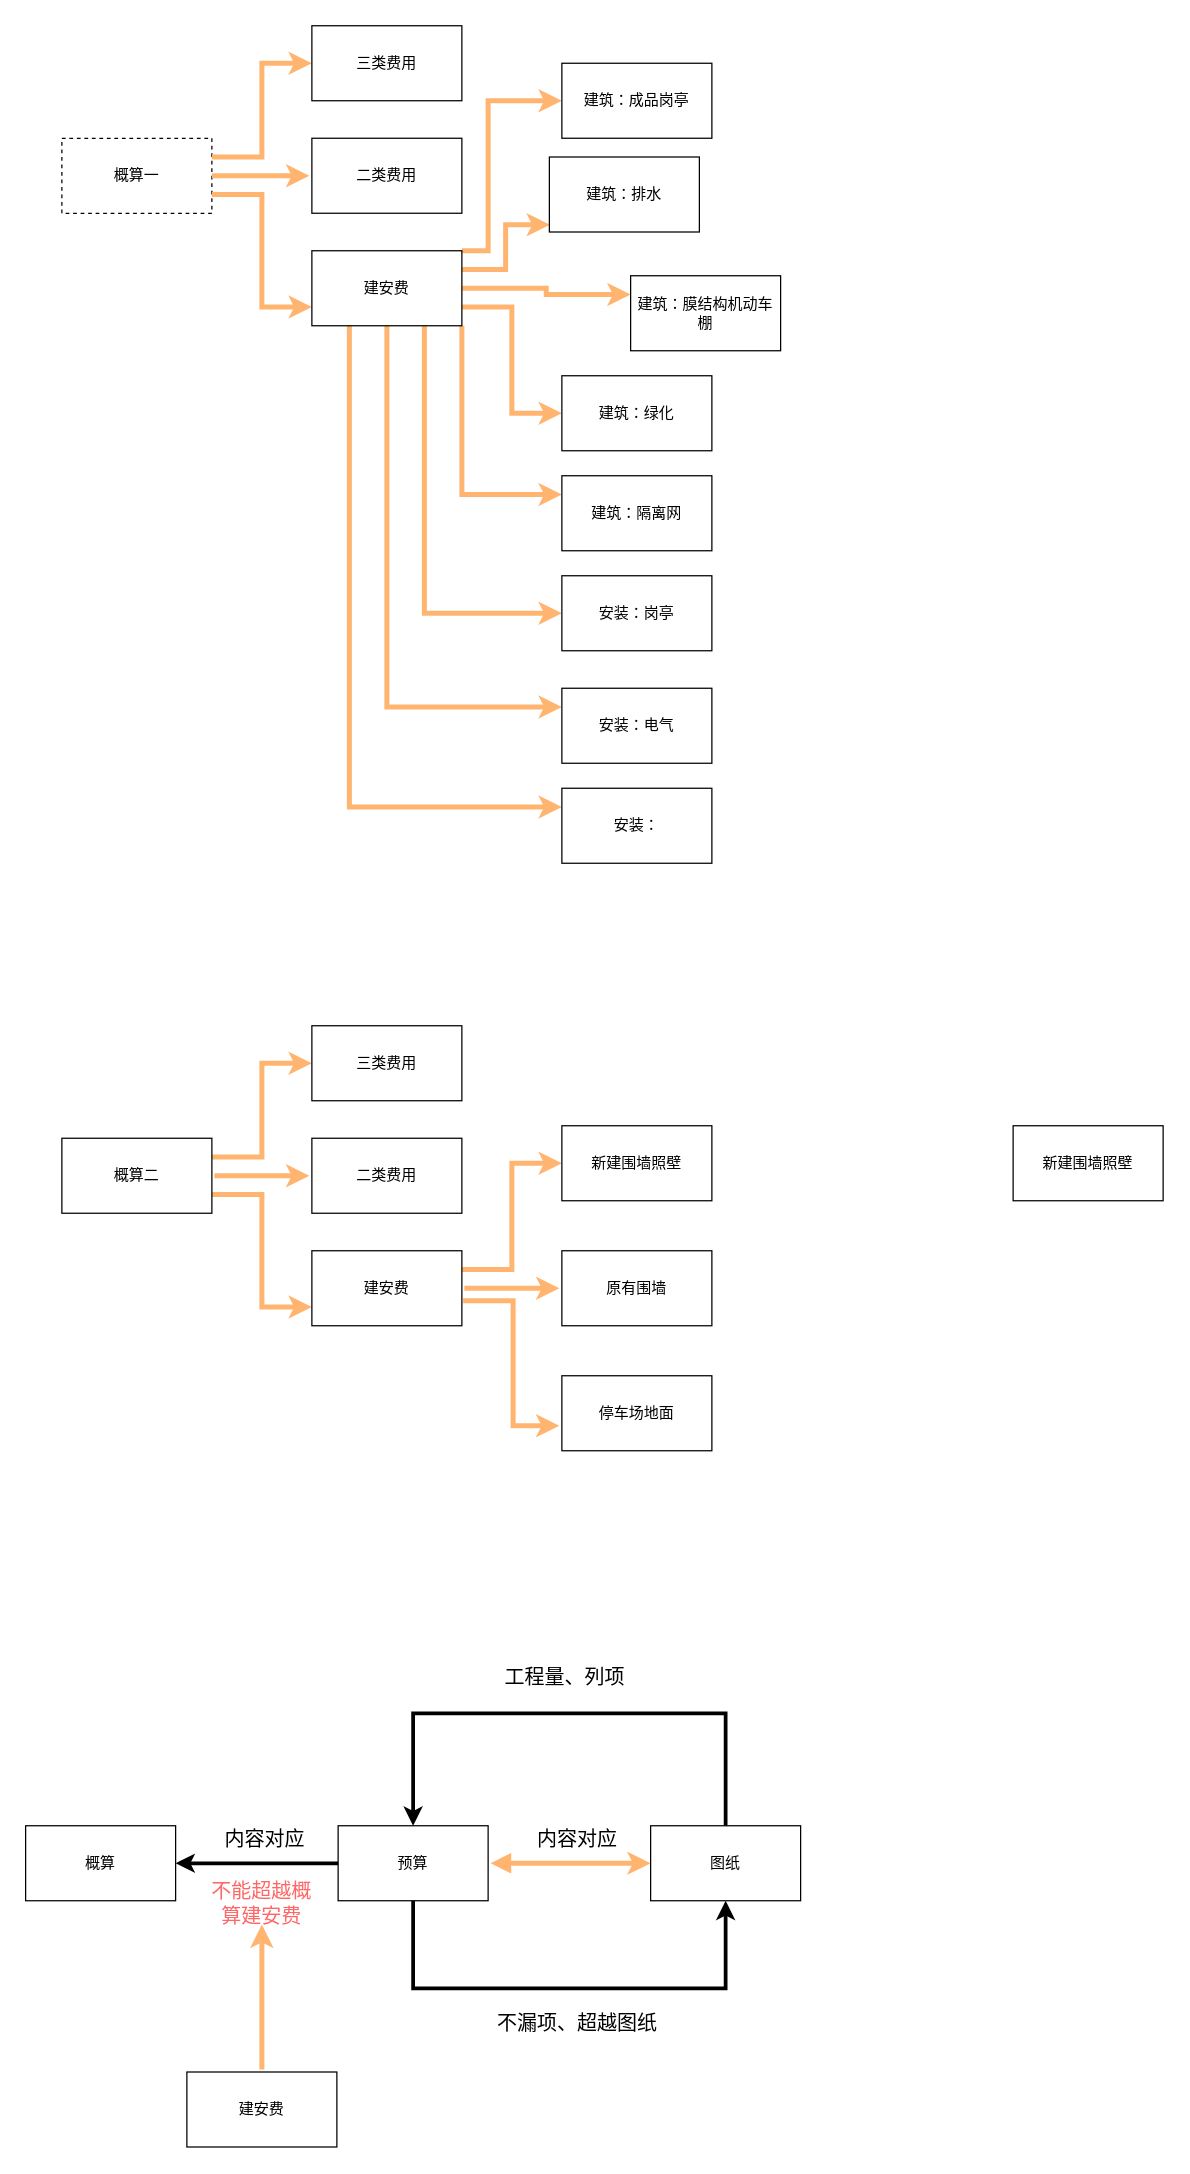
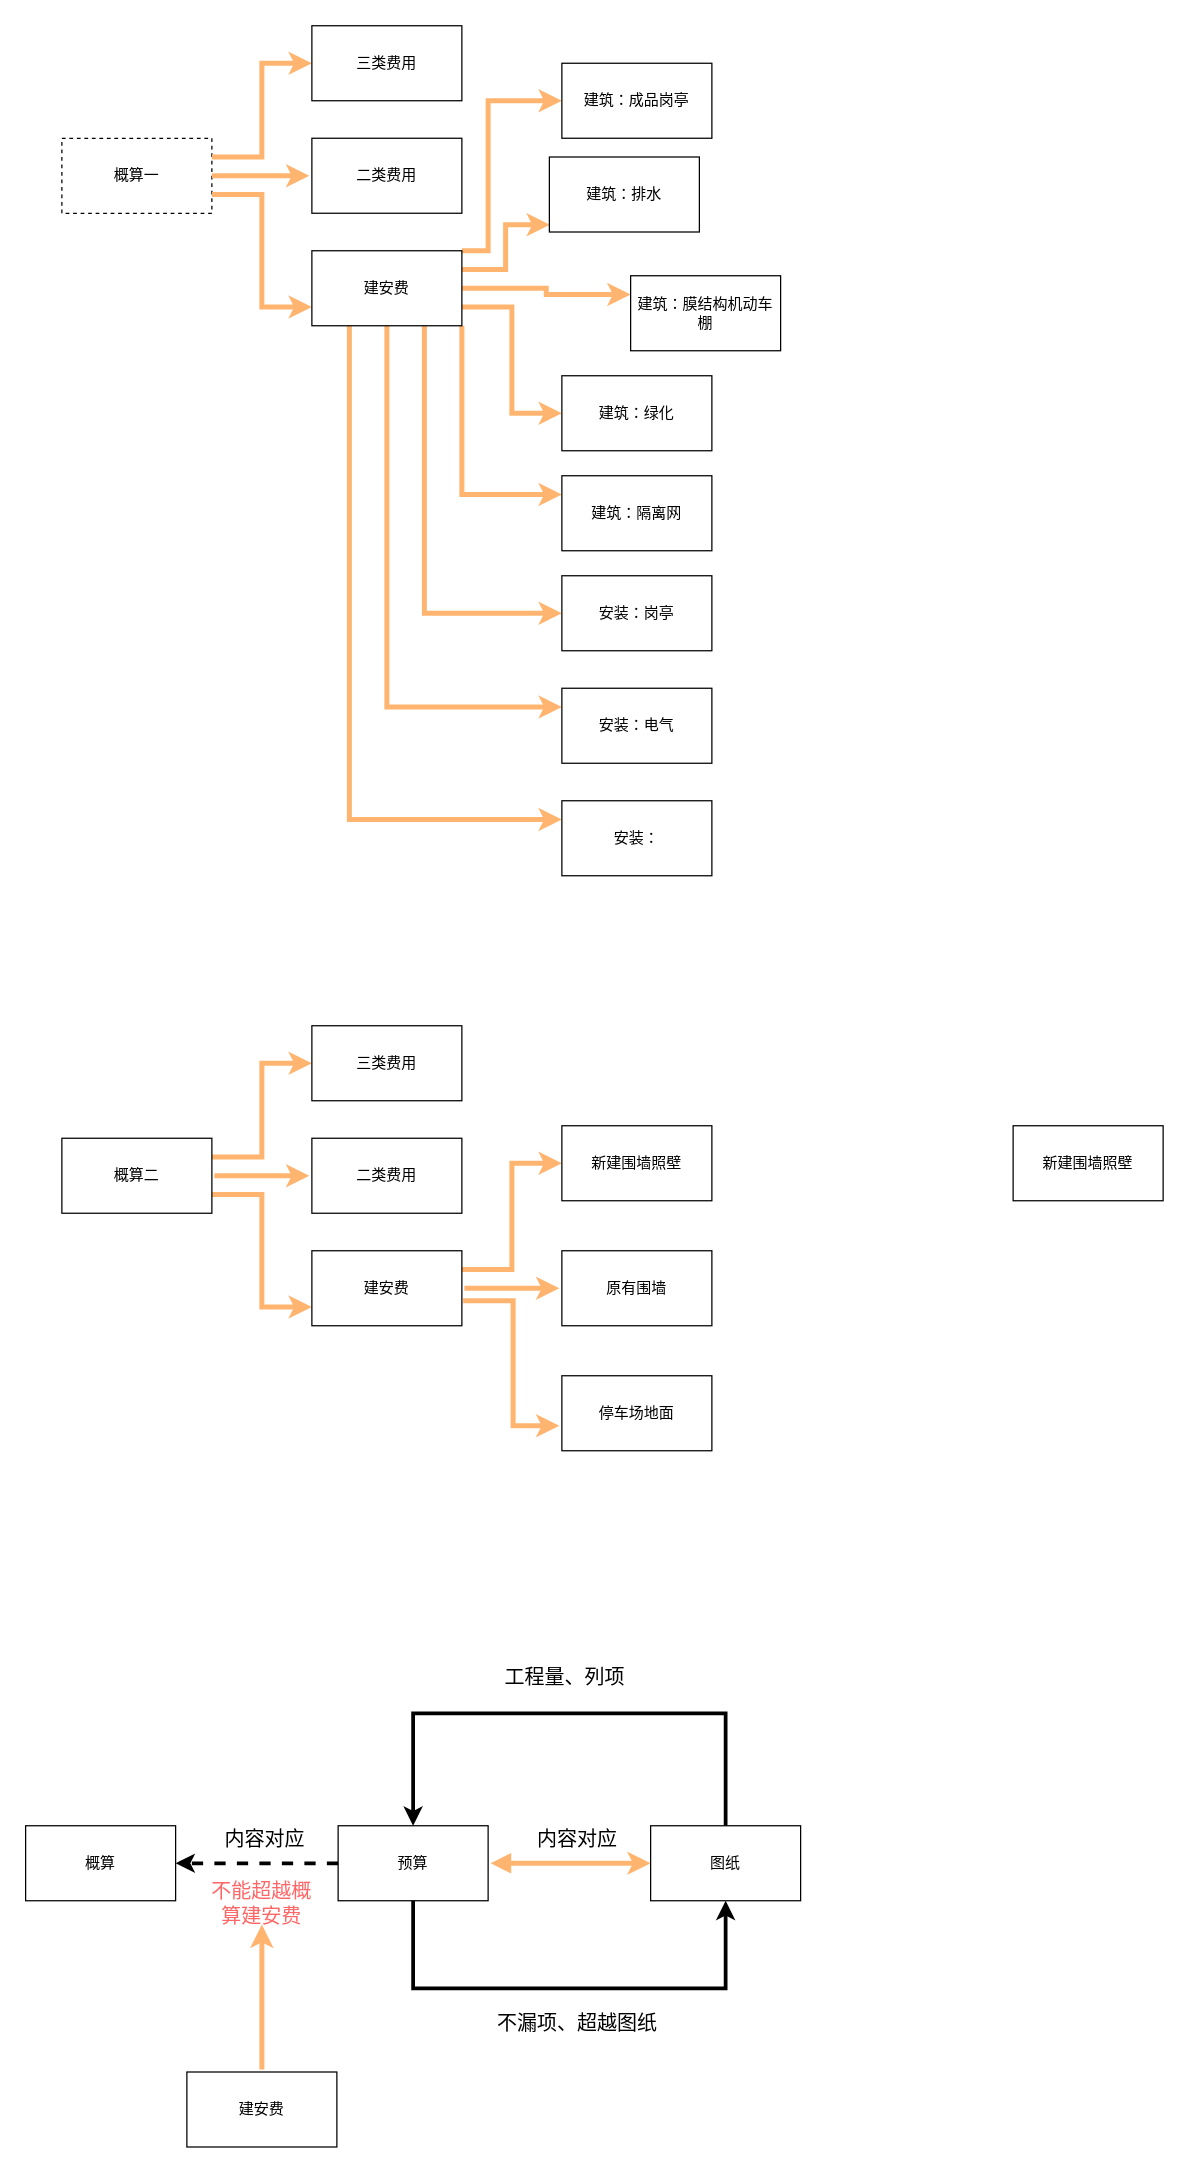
- <mxCell id="52" value="安装：" style="rounded=0;whiteSpace=wrap;html=1;" vertex="1" parent="1"><mxGeometry x="449" y="630" width="120" height="60" as="geometry" /></mxCell>
+ <mxCell id="52" value="安装：" style="rounded=0;whiteSpace=wrap;html=1;" vertex="1" parent="1"><mxGeometry x="449" y="640" width="120" height="60" as="geometry" /></mxCell>
- <mxCell id="3" value="" style="edgeStyle=orthogonalEdgeStyle;orthogonalLoop=1;jettySize=auto;html=1;rounded=0;strokeWidth=3;" parent="1" source="9" target="2" edge="1"><mxGeometry relative="1" as="geometry" /></mxCell>
+ <mxCell id="3" value="" style="edgeStyle=orthogonalEdgeStyle;orthogonalLoop=1;jettySize=auto;html=1;rounded=0;strokeWidth=3;dashed=1;" parent="1" source="9" target="2" edge="1"><mxGeometry relative="1" as="geometry" /></mxCell>
